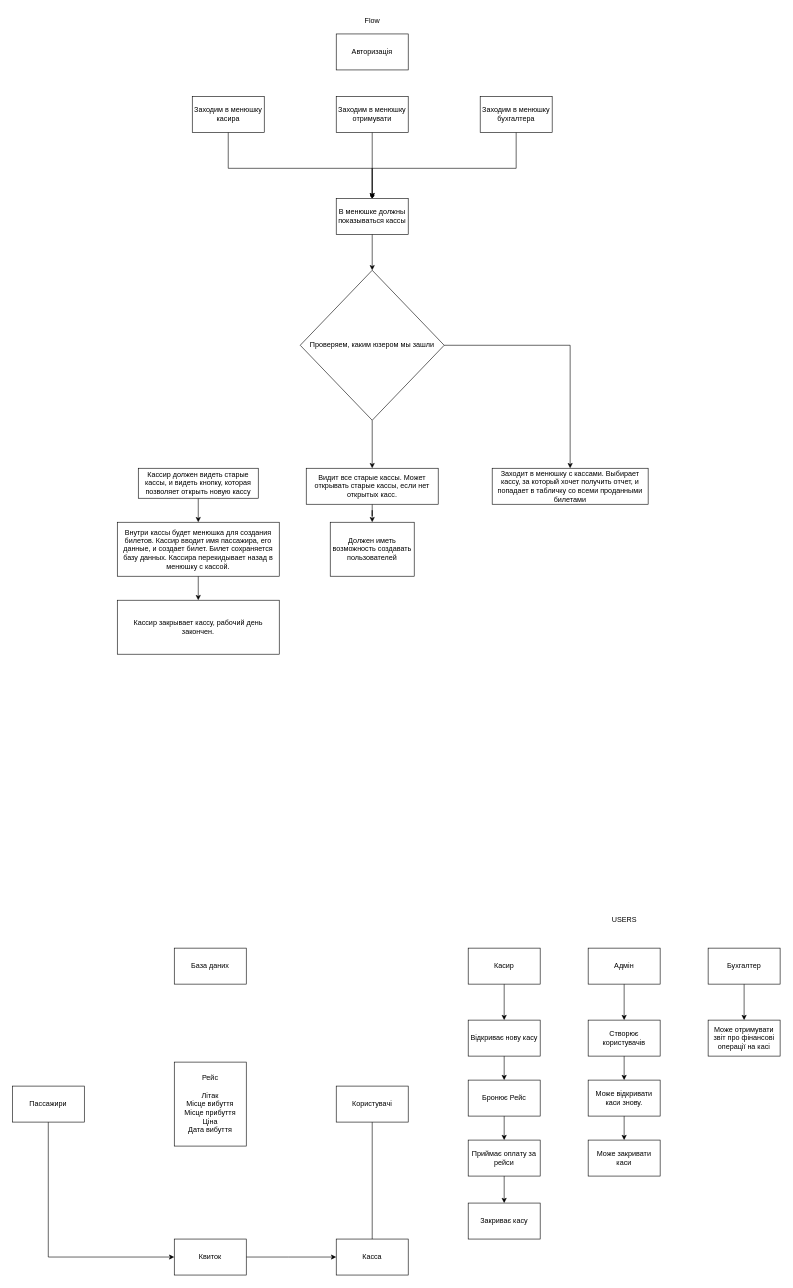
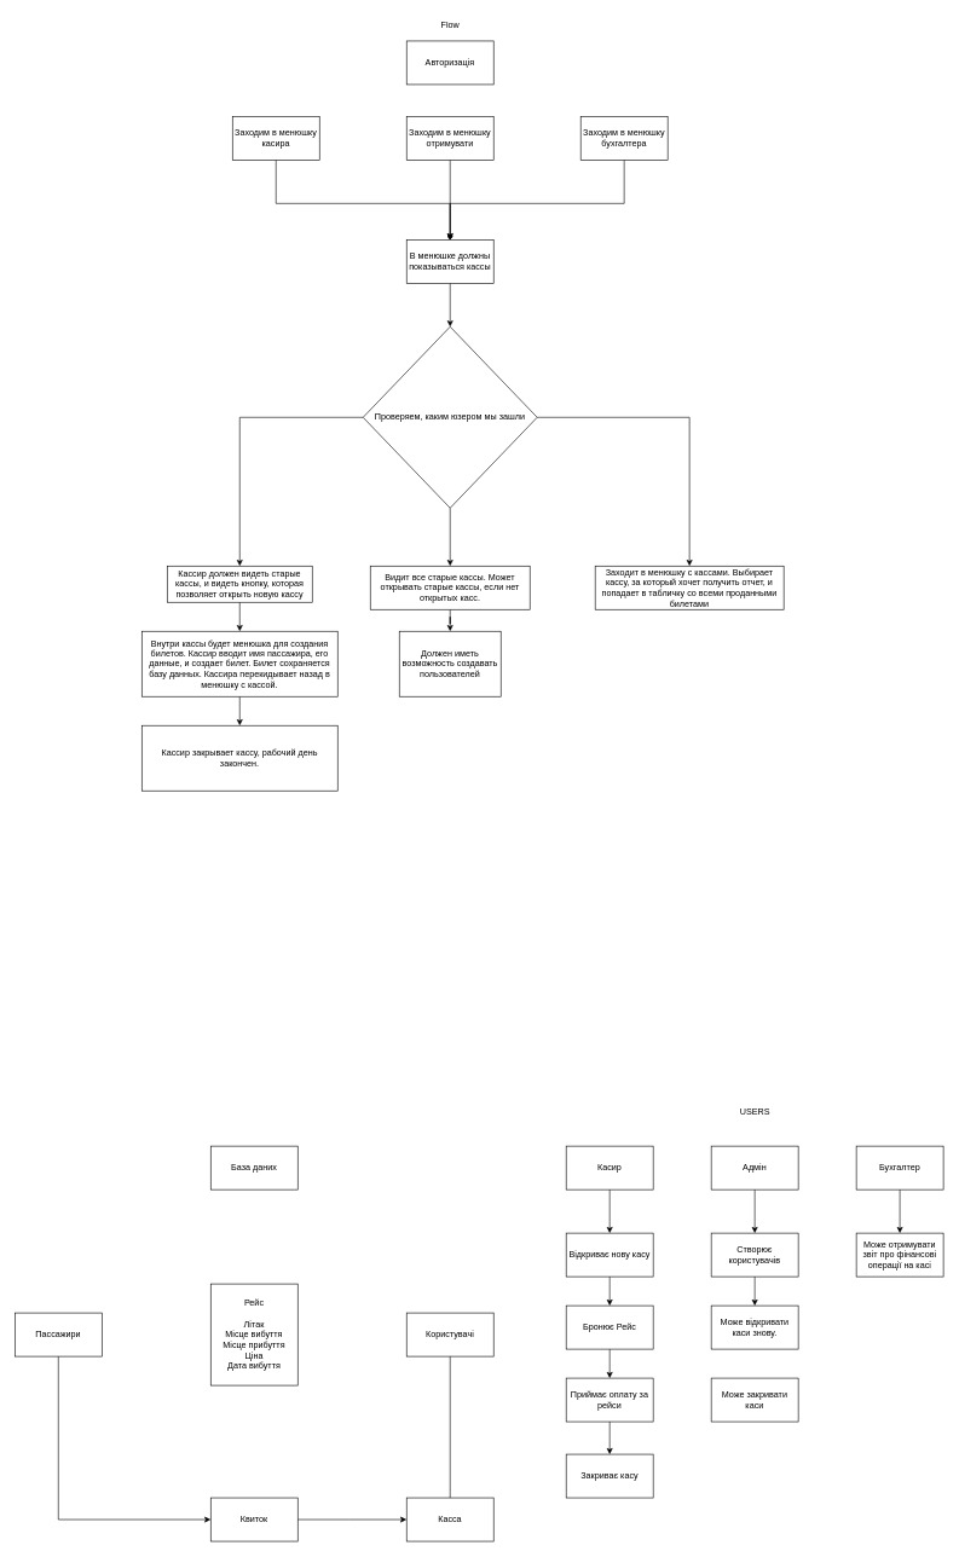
+ <mxCell id="42" style="edgeStyle=orthogonalEdgeStyle;rounded=0;orthogonalLoop=1;jettySize=auto;html=1;" edge="1" parent="1" source="45" target="47"><mxGeometry relative="1" as="geometry" /></mxCell>
- <mxCell id="18" style="edgeStyle=orthogonalEdgeStyle;rounded=0;orthogonalLoop=1;jettySize=auto;html=1;entryX=0.5;entryY=0;entryDx=0;entryDy=0;" parent="1" source="19" target="20" edge="1"><mxGeometry relative="1" as="geometry" /></mxCell>
